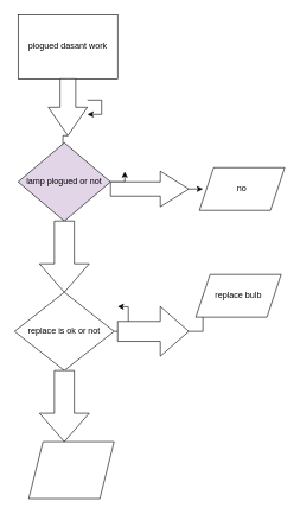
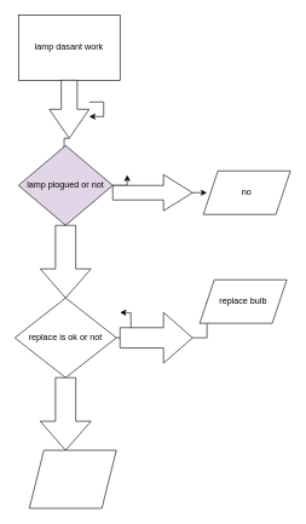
- <mxCell id="2" value="plogued dasant work" style="rounded=0;whiteSpace=wrap;html=1;" vertex="1" parent="1"><mxGeometry x="25" y="20" width="140" height="90" as="geometry" /></mxCell>
+ <mxCell id="2" value="lamp dasant work" style="rounded=0;whiteSpace=wrap;html=1;" vertex="1" parent="1"><mxGeometry x="25" y="20" width="140" height="90" as="geometry" /></mxCell>
